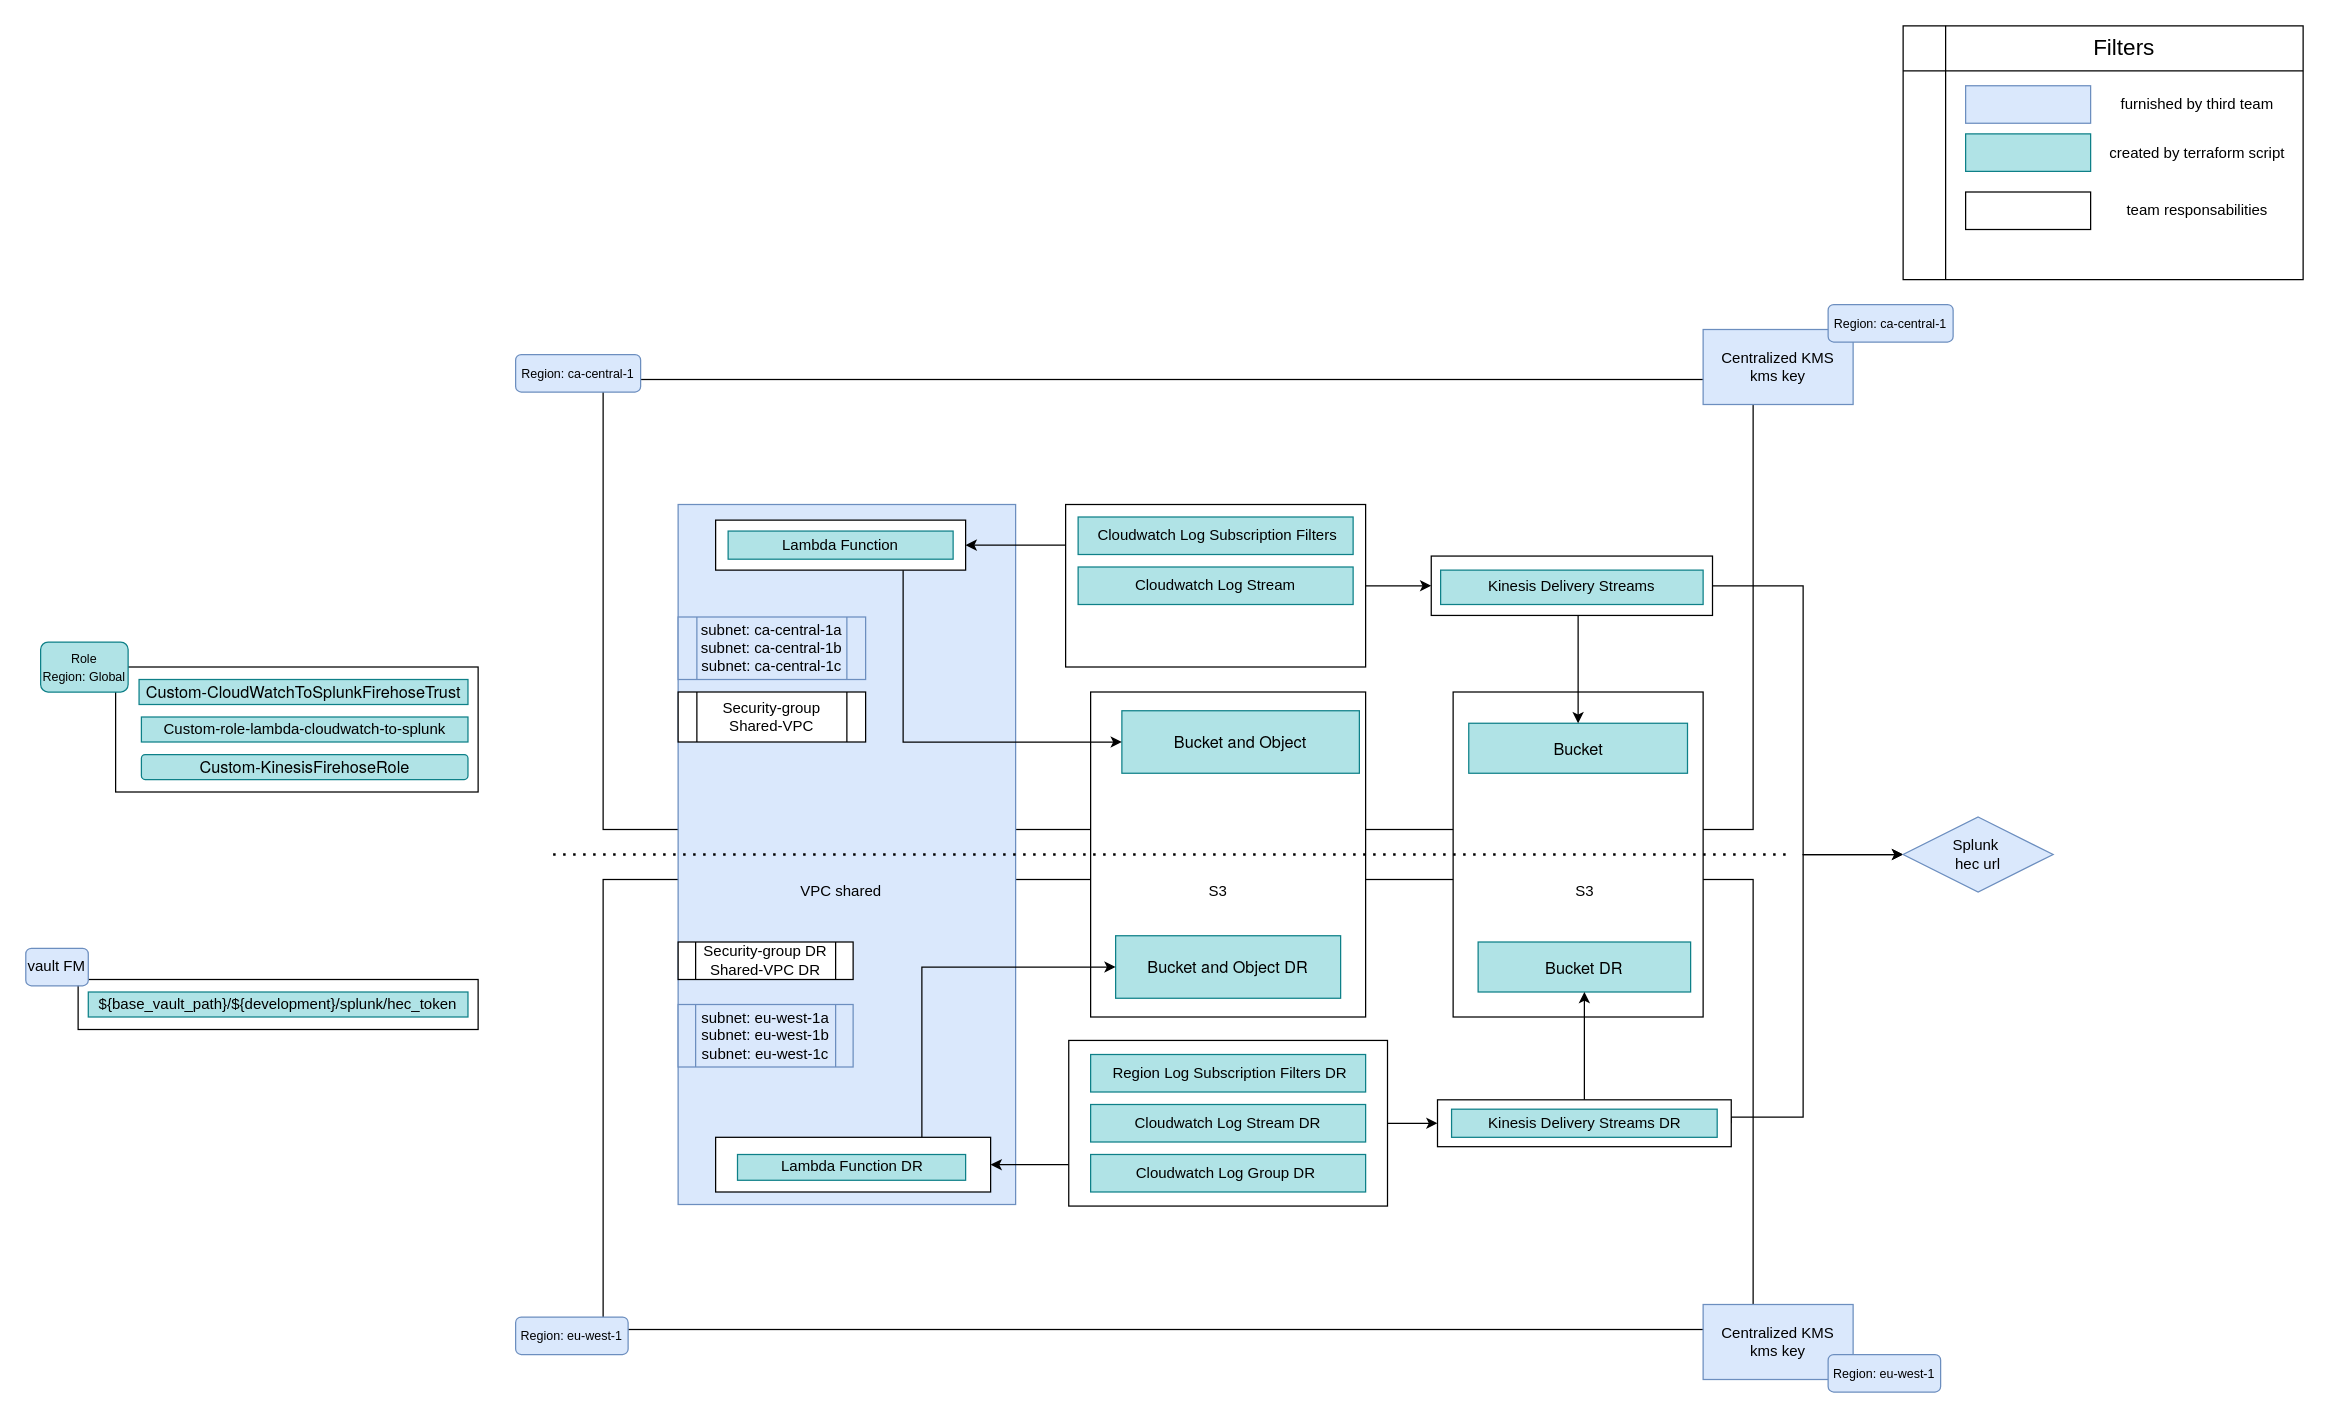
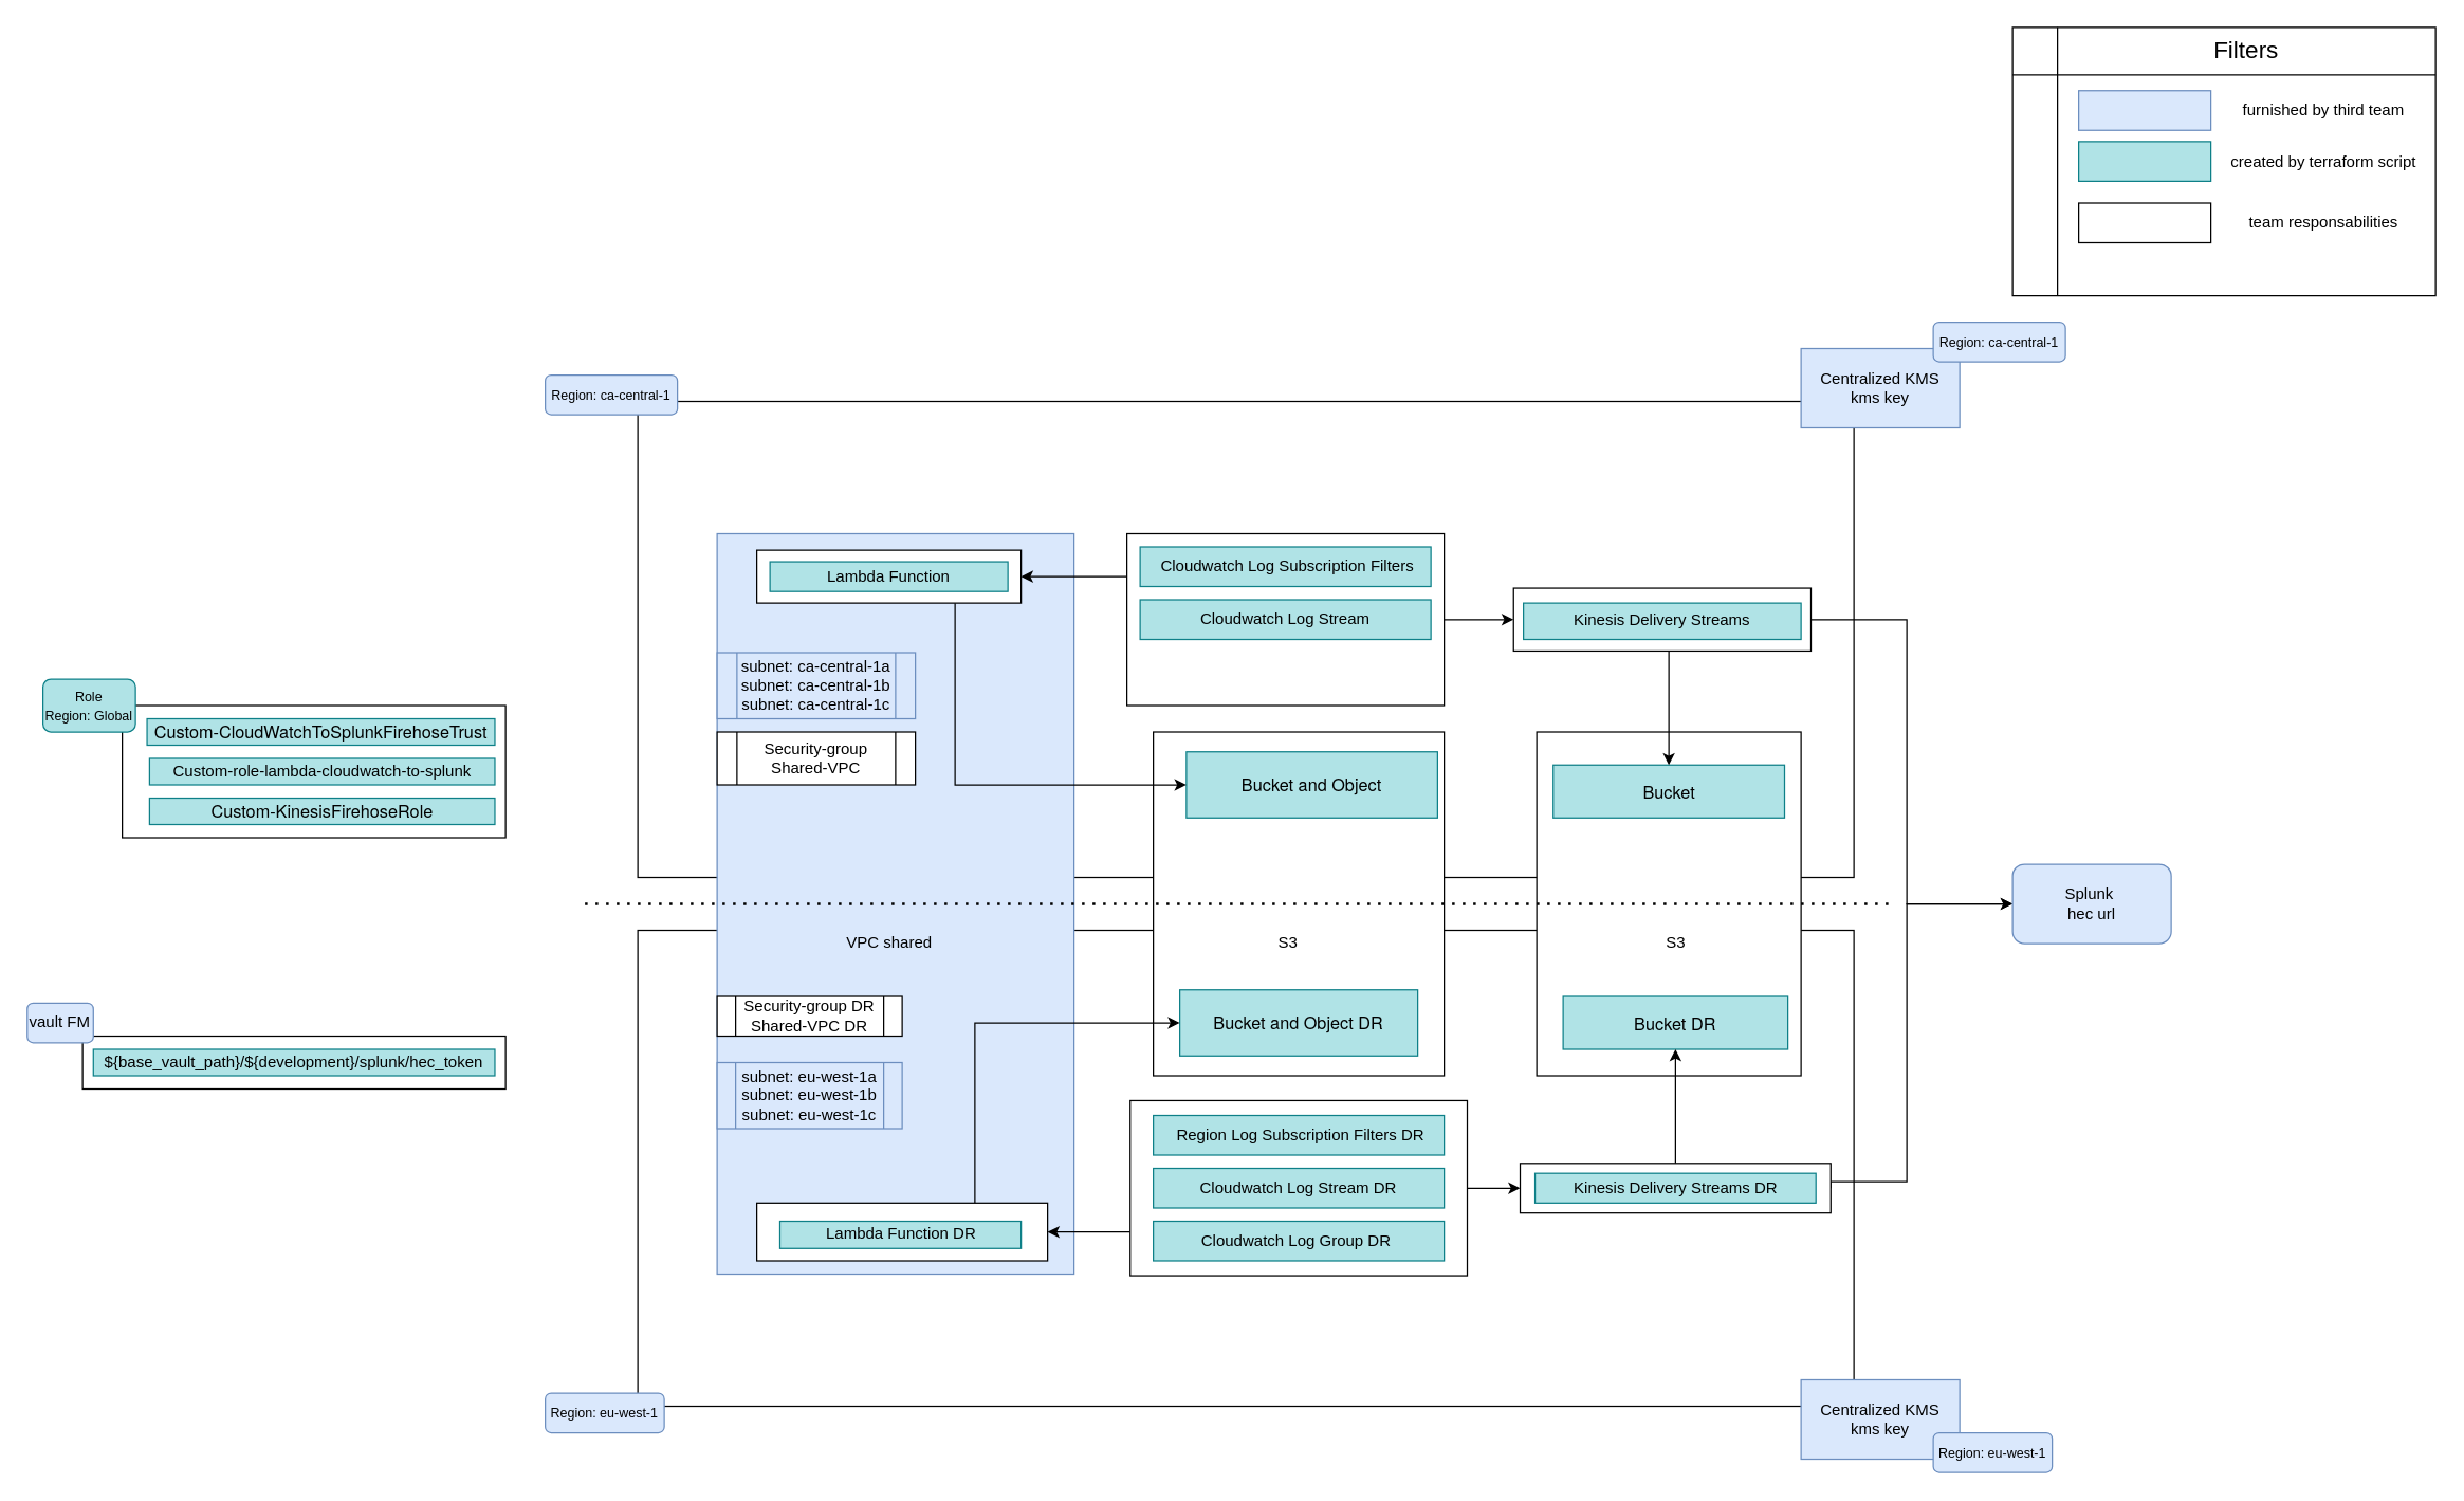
- <mxCell id="70" value="&lt;span style=&quot;font-family: &amp;quot;Helvetica Neue&amp;quot;; font-size: 13px; text-align: start;&quot;&gt;Custom-KinesisFirehoseRole&lt;/span&gt;" style="whiteSpace=wrap;html=1;fillColor=#b0e3e6;strokeColor=#0e8088;rounded=1;" vertex="1" parent="1"><mxGeometry x="112.62" y="603" width="261.26" height="20" as="geometry" /></mxCell>
+ <mxCell id="70" value="&lt;span style=&quot;font-family: &amp;quot;Helvetica Neue&amp;quot;; font-size: 13px; text-align: start;&quot;&gt;Custom-KinesisFirehoseRole&lt;/span&gt;" style="rounded=0;whiteSpace=wrap;html=1;fillColor=#b0e3e6;strokeColor=#0e8088;" vertex="1" parent="1"><mxGeometry x="112.62" y="603" width="261.26" height="20" as="geometry" /></mxCell>
- <mxCell id="40" value="Splunk&amp;nbsp;&lt;br&gt;hec url" style="rhombus;whiteSpace=wrap;html=1;fillColor=#dae8fc;strokeColor=#6c8ebf;" parent="1" vertex="1"><mxGeometry x="1522" y="653" width="120" height="60" as="geometry" /></mxCell>
+ <mxCell id="40" value="Splunk&amp;nbsp;&lt;br&gt;hec url" style="rounded=1;whiteSpace=wrap;html=1;fillColor=#dae8fc;strokeColor=#6c8ebf;" parent="1" vertex="1"><mxGeometry x="1522" y="653" width="120" height="60" as="geometry" /></mxCell>
